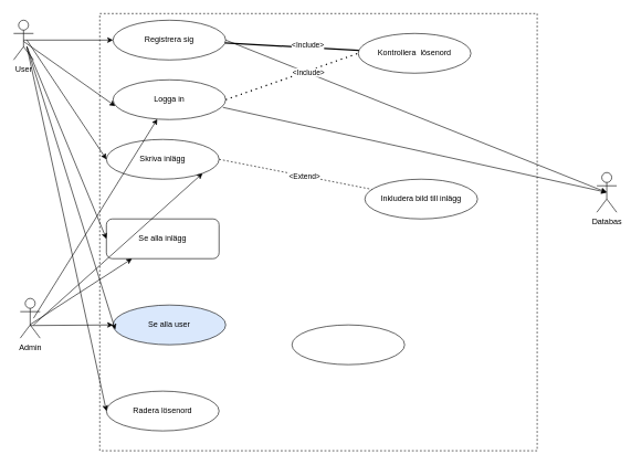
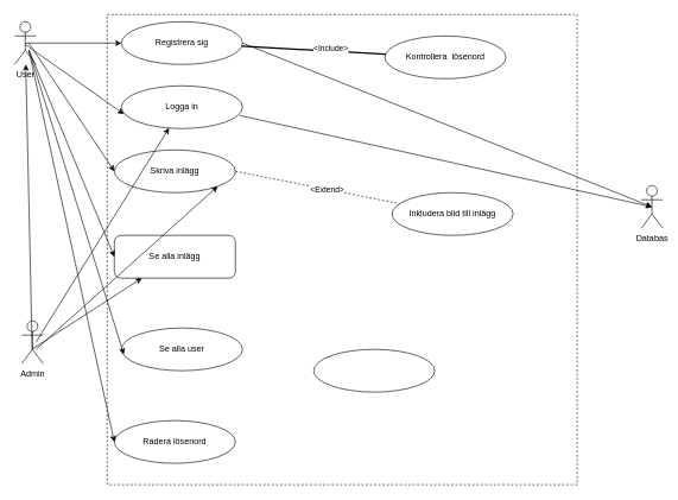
- <mxCell id="29" value="" style="endArrow=none;dashed=1;html=1;dashPattern=1 3;strokeWidth=2;exitX=1;exitY=0.5;exitDx=0;exitDy=0;entryX=0;entryY=0.5;entryDx=0;entryDy=0;" edge="1" parent="1" source="7" target="8"><mxGeometry width="50" height="50" relative="1" as="geometry"><mxPoint x="320" y="240" as="sourcePoint" /><mxPoint x="370" y="190" as="targetPoint" /></mxGeometry></mxCell>
- <mxCell id="30" value="&amp;lt;Include&amp;gt;" style="edgeLabel;html=1;align=center;verticalAlign=middle;resizable=0;points=[];" vertex="1" connectable="0" parent="29"><mxGeometry x="0.238" y="-2" relative="1" as="geometry"><mxPoint as="offset" /></mxGeometry></mxCell>
- <mxCell id="14" value="Se alla user" style="ellipse;whiteSpace=wrap;html=1;fillColor=#dae8fc;" vertex="1" parent="1"><mxGeometry x="170" y="460" width="170" height="60" as="geometry" /></mxCell>
+ <mxCell id="14" value="Se alla user" style="ellipse;whiteSpace=wrap;html=1;" vertex="1" parent="1"><mxGeometry x="170" y="460" width="170" height="60" as="geometry" /></mxCell>
- <mxCell id="22" value="" style="endArrow=classic;html=1;exitX=0.489;exitY=0.683;exitDx=0;exitDy=0;exitPerimeter=0;" edge="1" parent="1" source="3" target="14"><mxGeometry width="50" height="50" relative="1" as="geometry"><mxPoint x="340" y="330" as="sourcePoint" /><mxPoint x="390" y="280" as="targetPoint" /></mxGeometry></mxCell>
+ <mxCell id="22" value="" style="endArrow=classic;html=1;exitX=0.489;exitY=0.683;exitDx=0;exitDy=0;exitPerimeter=0;" edge="1" parent="1" source="3" target="4"><mxGeometry width="50" height="50" relative="1" as="geometry"><mxPoint x="340" y="330" as="sourcePoint" /><mxPoint x="390" y="280" as="targetPoint" /></mxGeometry></mxCell>
